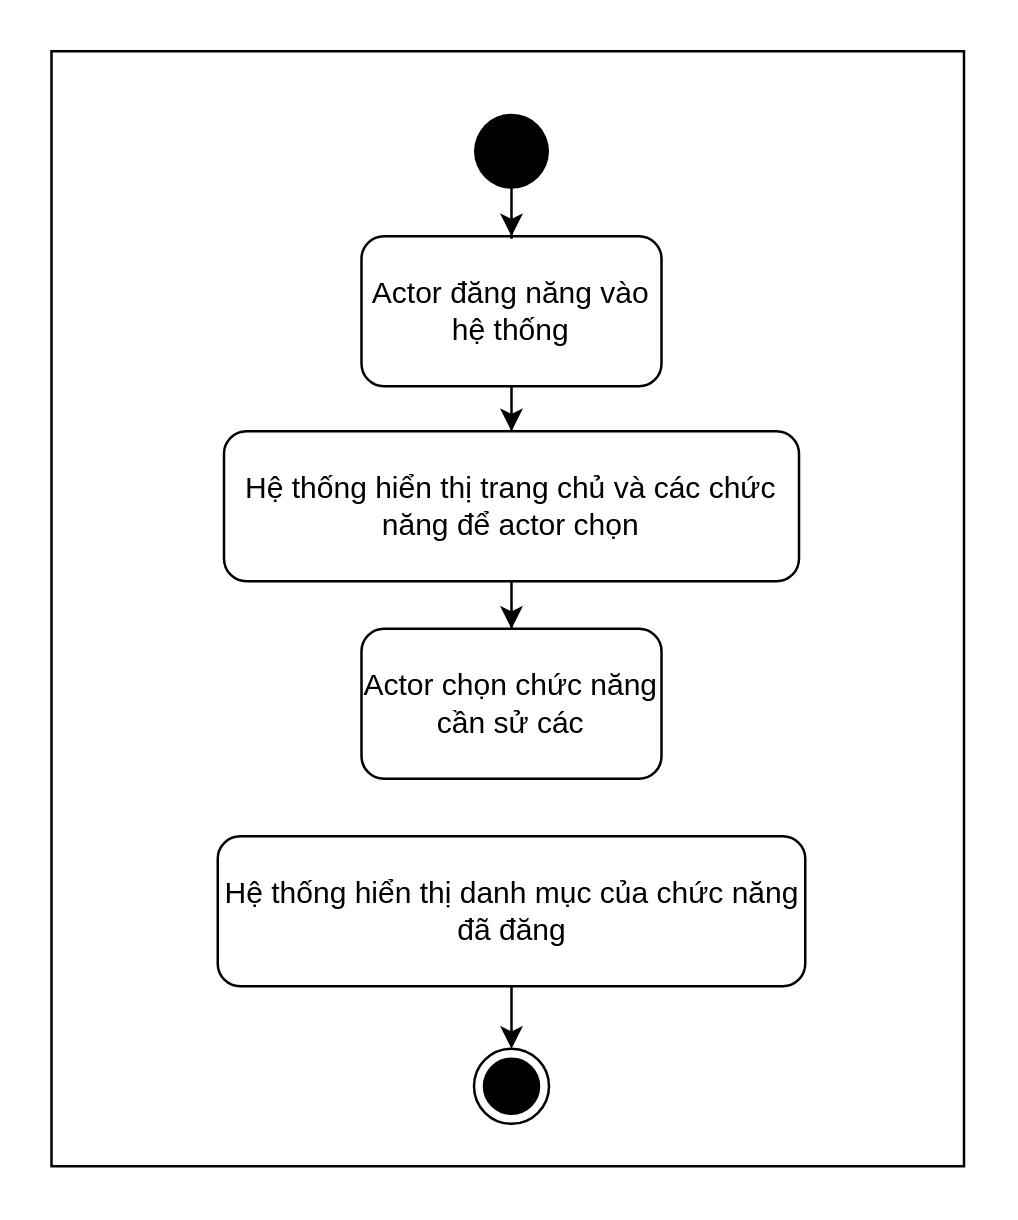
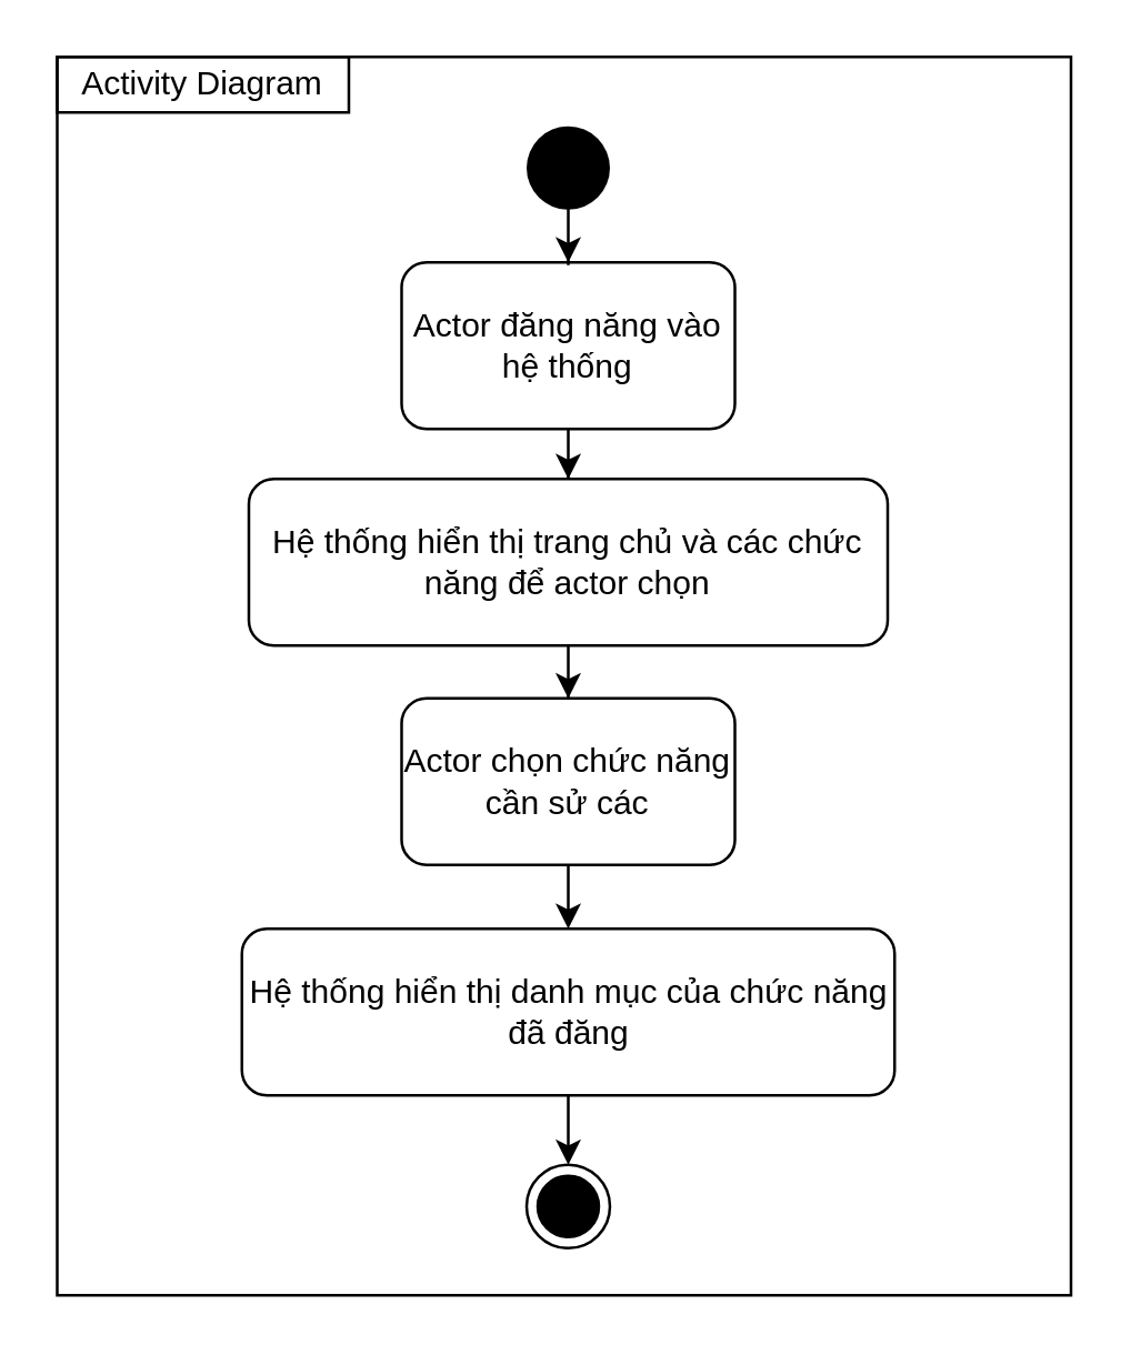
+ <mxCell id="12" value="Activity Diagram" style="rounded=0;whiteSpace=wrap;html=1;fillColor=none;" parent="1" vertex="1"><mxGeometry x="20" y="20" width="105" height="20" as="geometry" /></mxCell>
+ <mxCell id="9" value="" style="edgeStyle=orthogonalEdgeStyle;rounded=0;orthogonalLoop=1;jettySize=auto;html=1;" parent="1" source="10" target="11" edge="1"><mxGeometry relative="1" as="geometry" /></mxCell>
